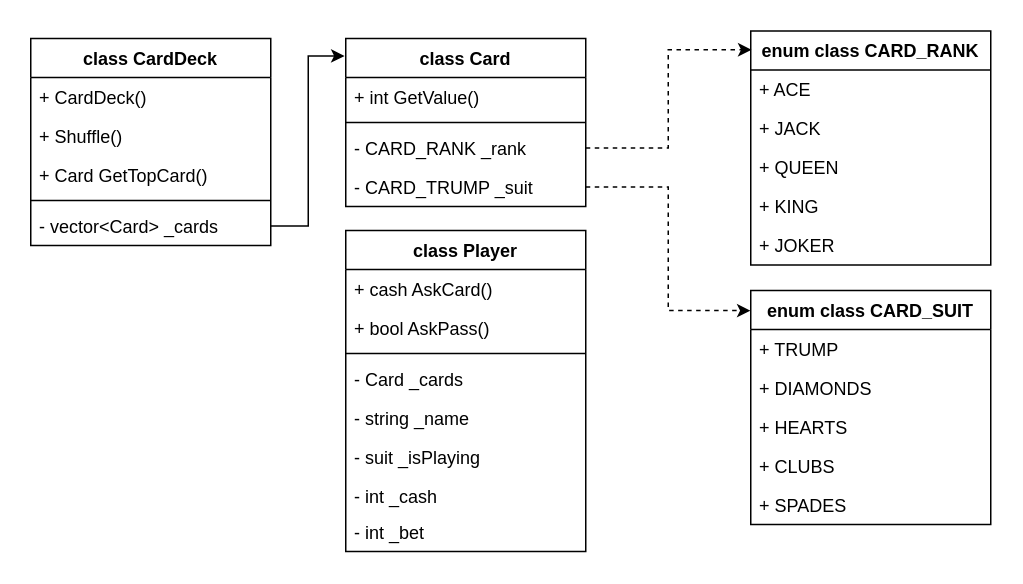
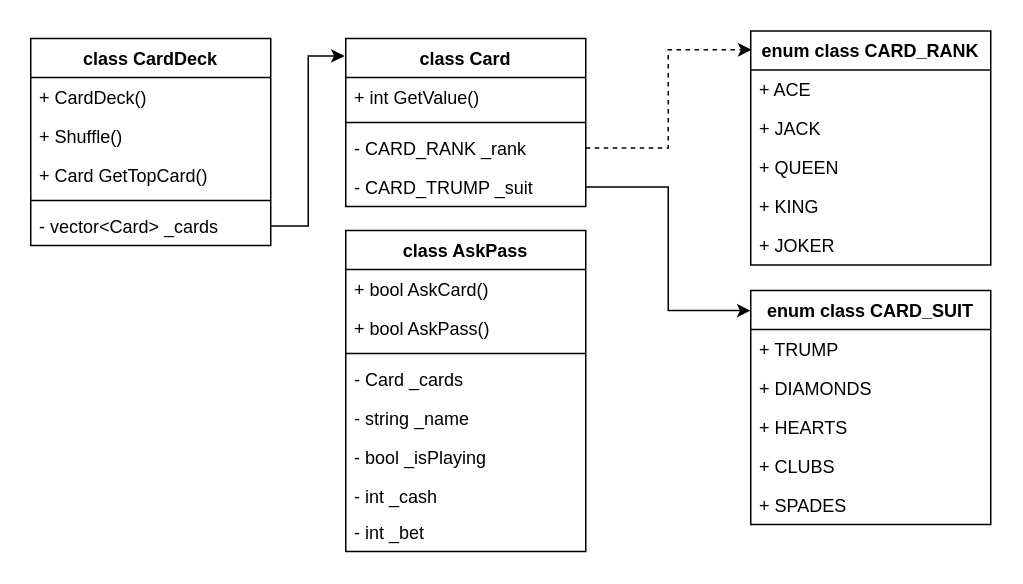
- <mxCell id="26" style="edgeStyle=orthogonalEdgeStyle;rounded=0;orthogonalLoop=1;jettySize=auto;html=1;entryX=-0.001;entryY=0.086;entryDx=0;entryDy=0;entryPerimeter=0;dashed=1;" edge="1" parent="1" source="6" target="13"><mxGeometry relative="1" as="geometry" /></mxCell>
+ <mxCell id="26" style="edgeStyle=orthogonalEdgeStyle;rounded=0;orthogonalLoop=1;jettySize=auto;html=1;entryX=-0.001;entryY=0.086;entryDx=0;entryDy=0;entryPerimeter=0;" edge="1" parent="1" source="6" target="13"><mxGeometry relative="1" as="geometry" /></mxCell>
- <mxCell id="28" value="class Player" style="swimlane;fontStyle=1;align=center;verticalAlign=top;childLayout=stackLayout;horizontal=1;startSize=26;horizontalStack=0;resizeParent=1;resizeParentMax=0;resizeLast=0;collapsible=1;marginBottom=0;" vertex="1" parent="1"><mxGeometry x="230" y="153" width="160" height="214" as="geometry" /></mxCell>
+ <mxCell id="28" value="class AskPass" style="swimlane;fontStyle=1;align=center;verticalAlign=top;childLayout=stackLayout;horizontal=1;startSize=26;horizontalStack=0;resizeParent=1;resizeParentMax=0;resizeLast=0;collapsible=1;marginBottom=0;" vertex="1" parent="1"><mxGeometry x="230" y="153" width="160" height="214" as="geometry" /></mxCell>
- <mxCell id="29" value="+ cash AskCard()" style="text;strokeColor=none;fillColor=none;align=left;verticalAlign=top;spacingLeft=4;spacingRight=4;overflow=hidden;rotatable=0;points=[[0,0.5],[1,0.5]];portConstraint=eastwest;" vertex="1" parent="28"><mxGeometry y="26" width="160" height="26" as="geometry" /></mxCell>
+ <mxCell id="29" value="+ bool AskCard()" style="text;strokeColor=none;fillColor=none;align=left;verticalAlign=top;spacingLeft=4;spacingRight=4;overflow=hidden;rotatable=0;points=[[0,0.5],[1,0.5]];portConstraint=eastwest;" vertex="1" parent="28"><mxGeometry y="26" width="160" height="26" as="geometry" /></mxCell>
- <mxCell id="34" value="- suit _isPlaying" style="text;strokeColor=none;fillColor=none;align=left;verticalAlign=top;spacingLeft=4;spacingRight=4;overflow=hidden;rotatable=0;points=[[0,0.5],[1,0.5]];portConstraint=eastwest;" vertex="1" parent="28"><mxGeometry y="138" width="160" height="26" as="geometry" /></mxCell>
+ <mxCell id="34" value="- bool _isPlaying" style="text;strokeColor=none;fillColor=none;align=left;verticalAlign=top;spacingLeft=4;spacingRight=4;overflow=hidden;rotatable=0;points=[[0,0.5],[1,0.5]];portConstraint=eastwest;" vertex="1" parent="28"><mxGeometry y="138" width="160" height="26" as="geometry" /></mxCell>
